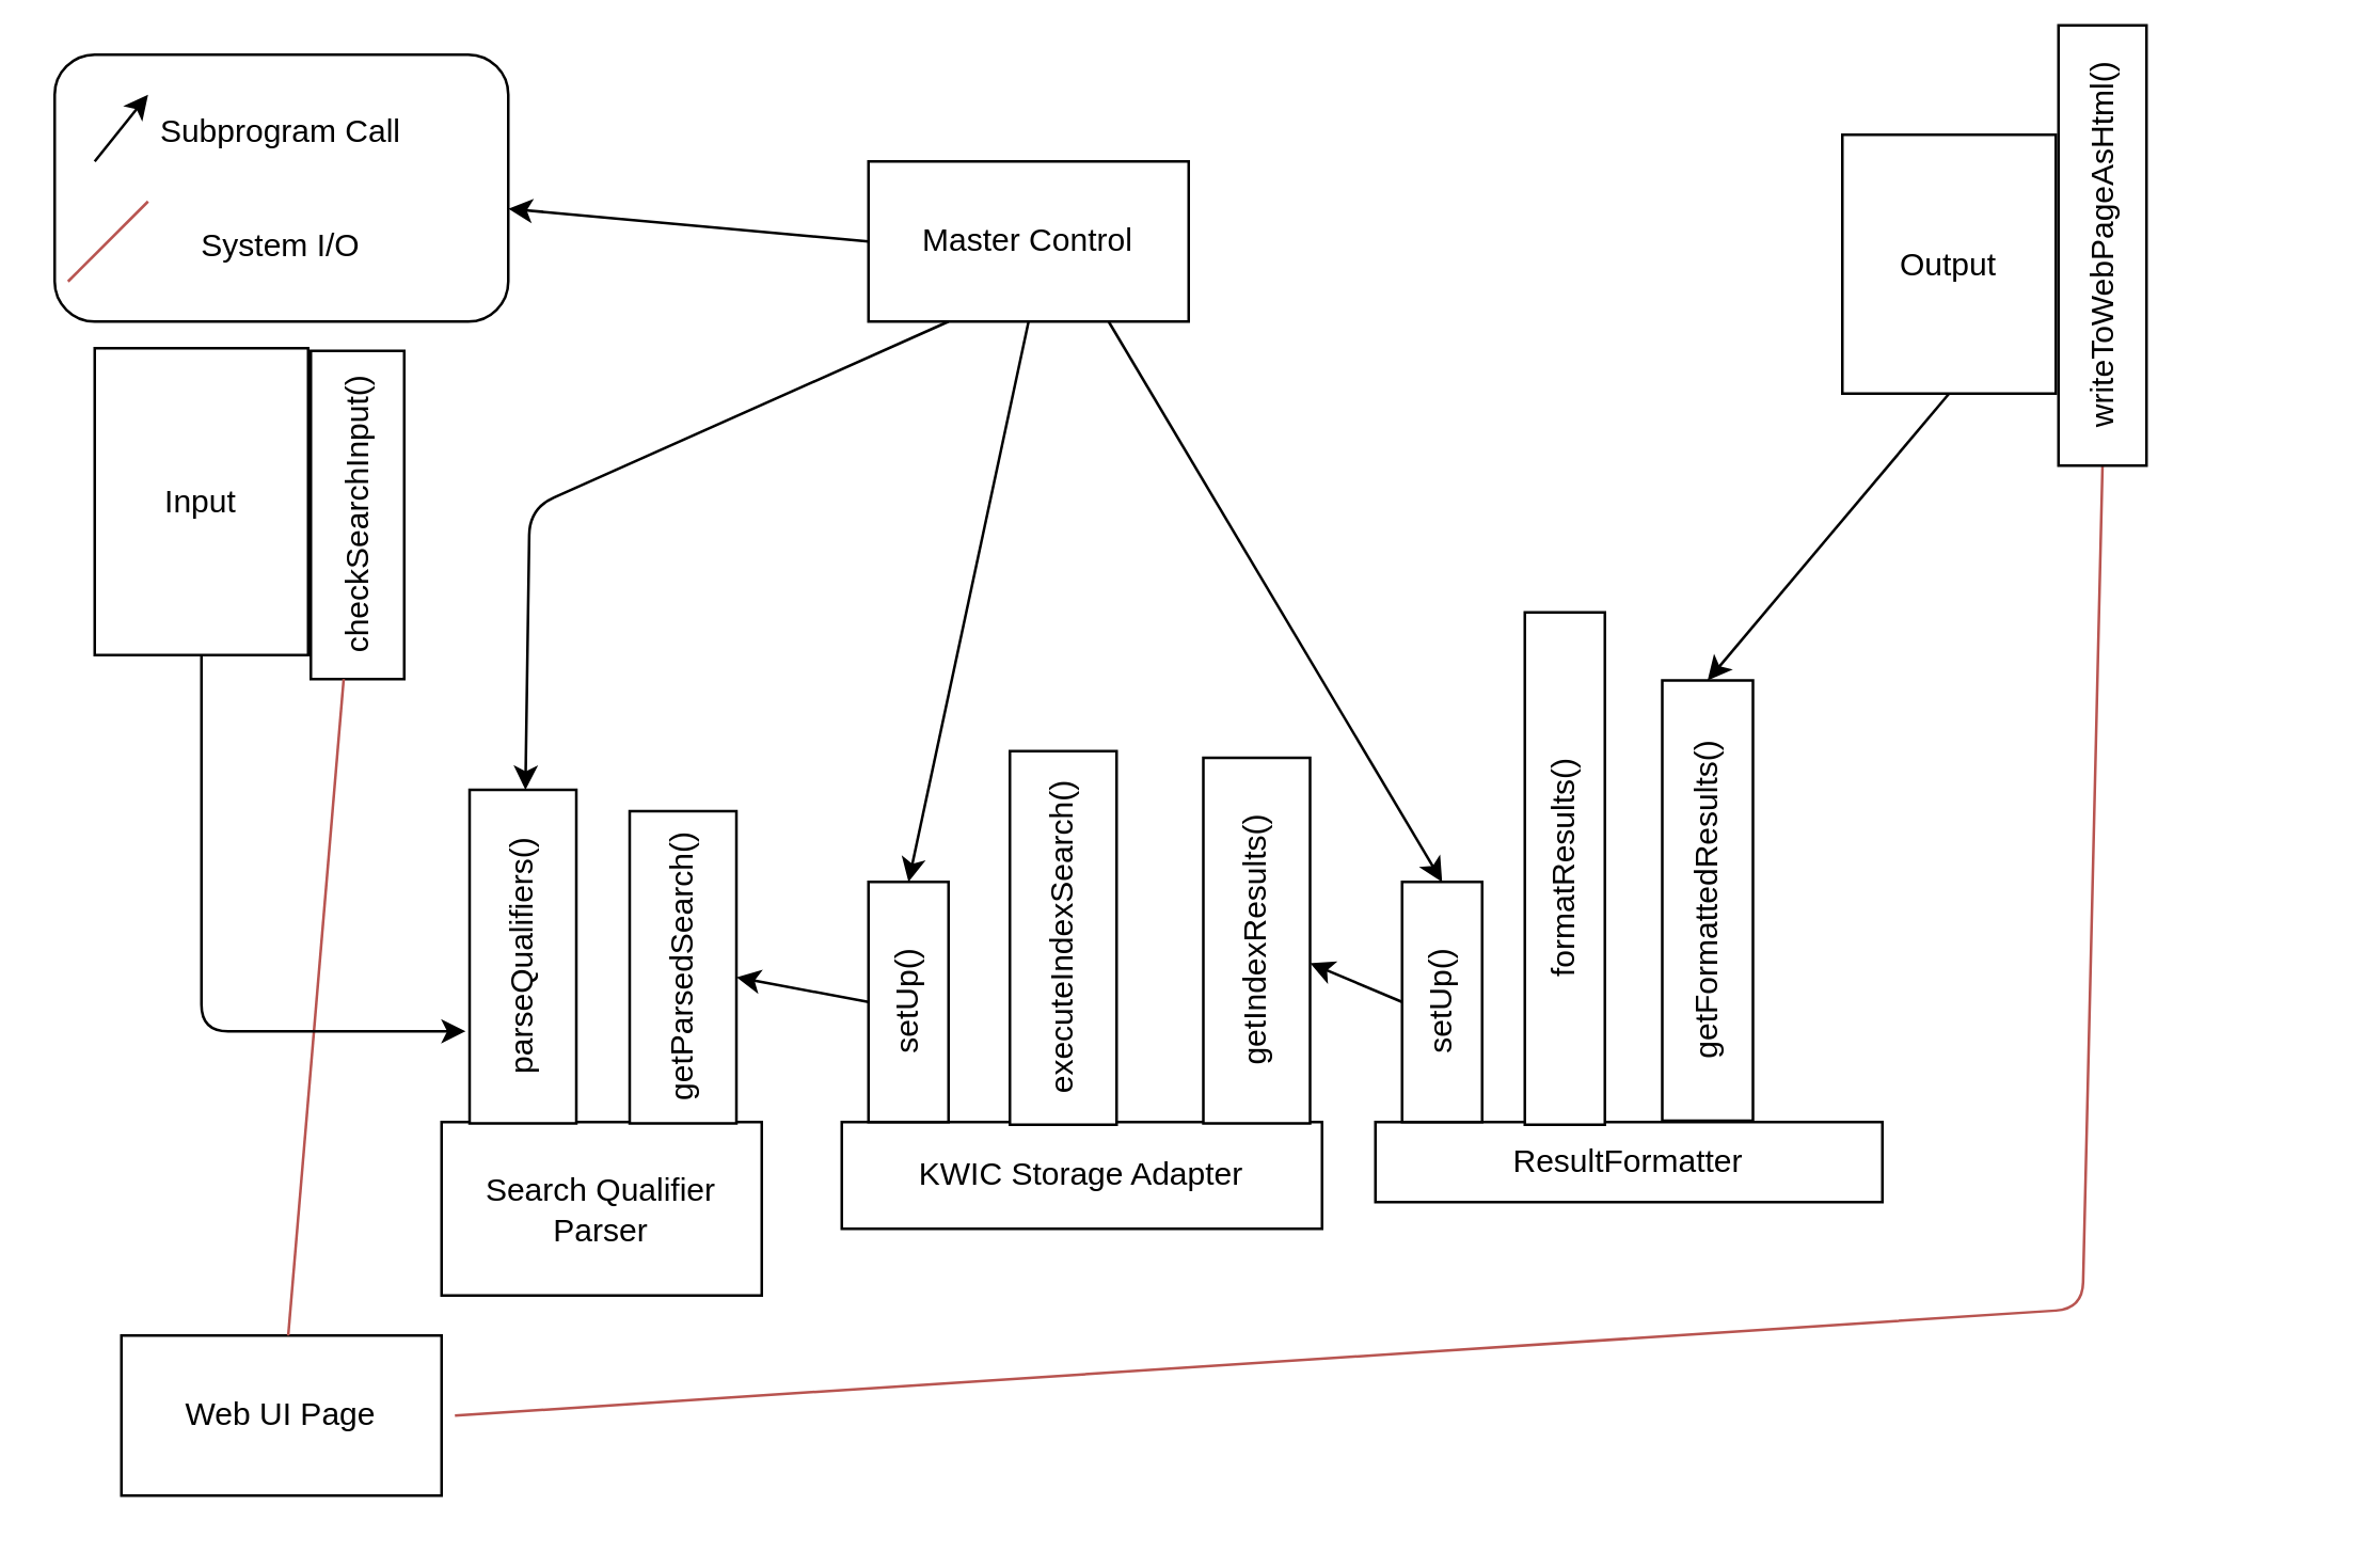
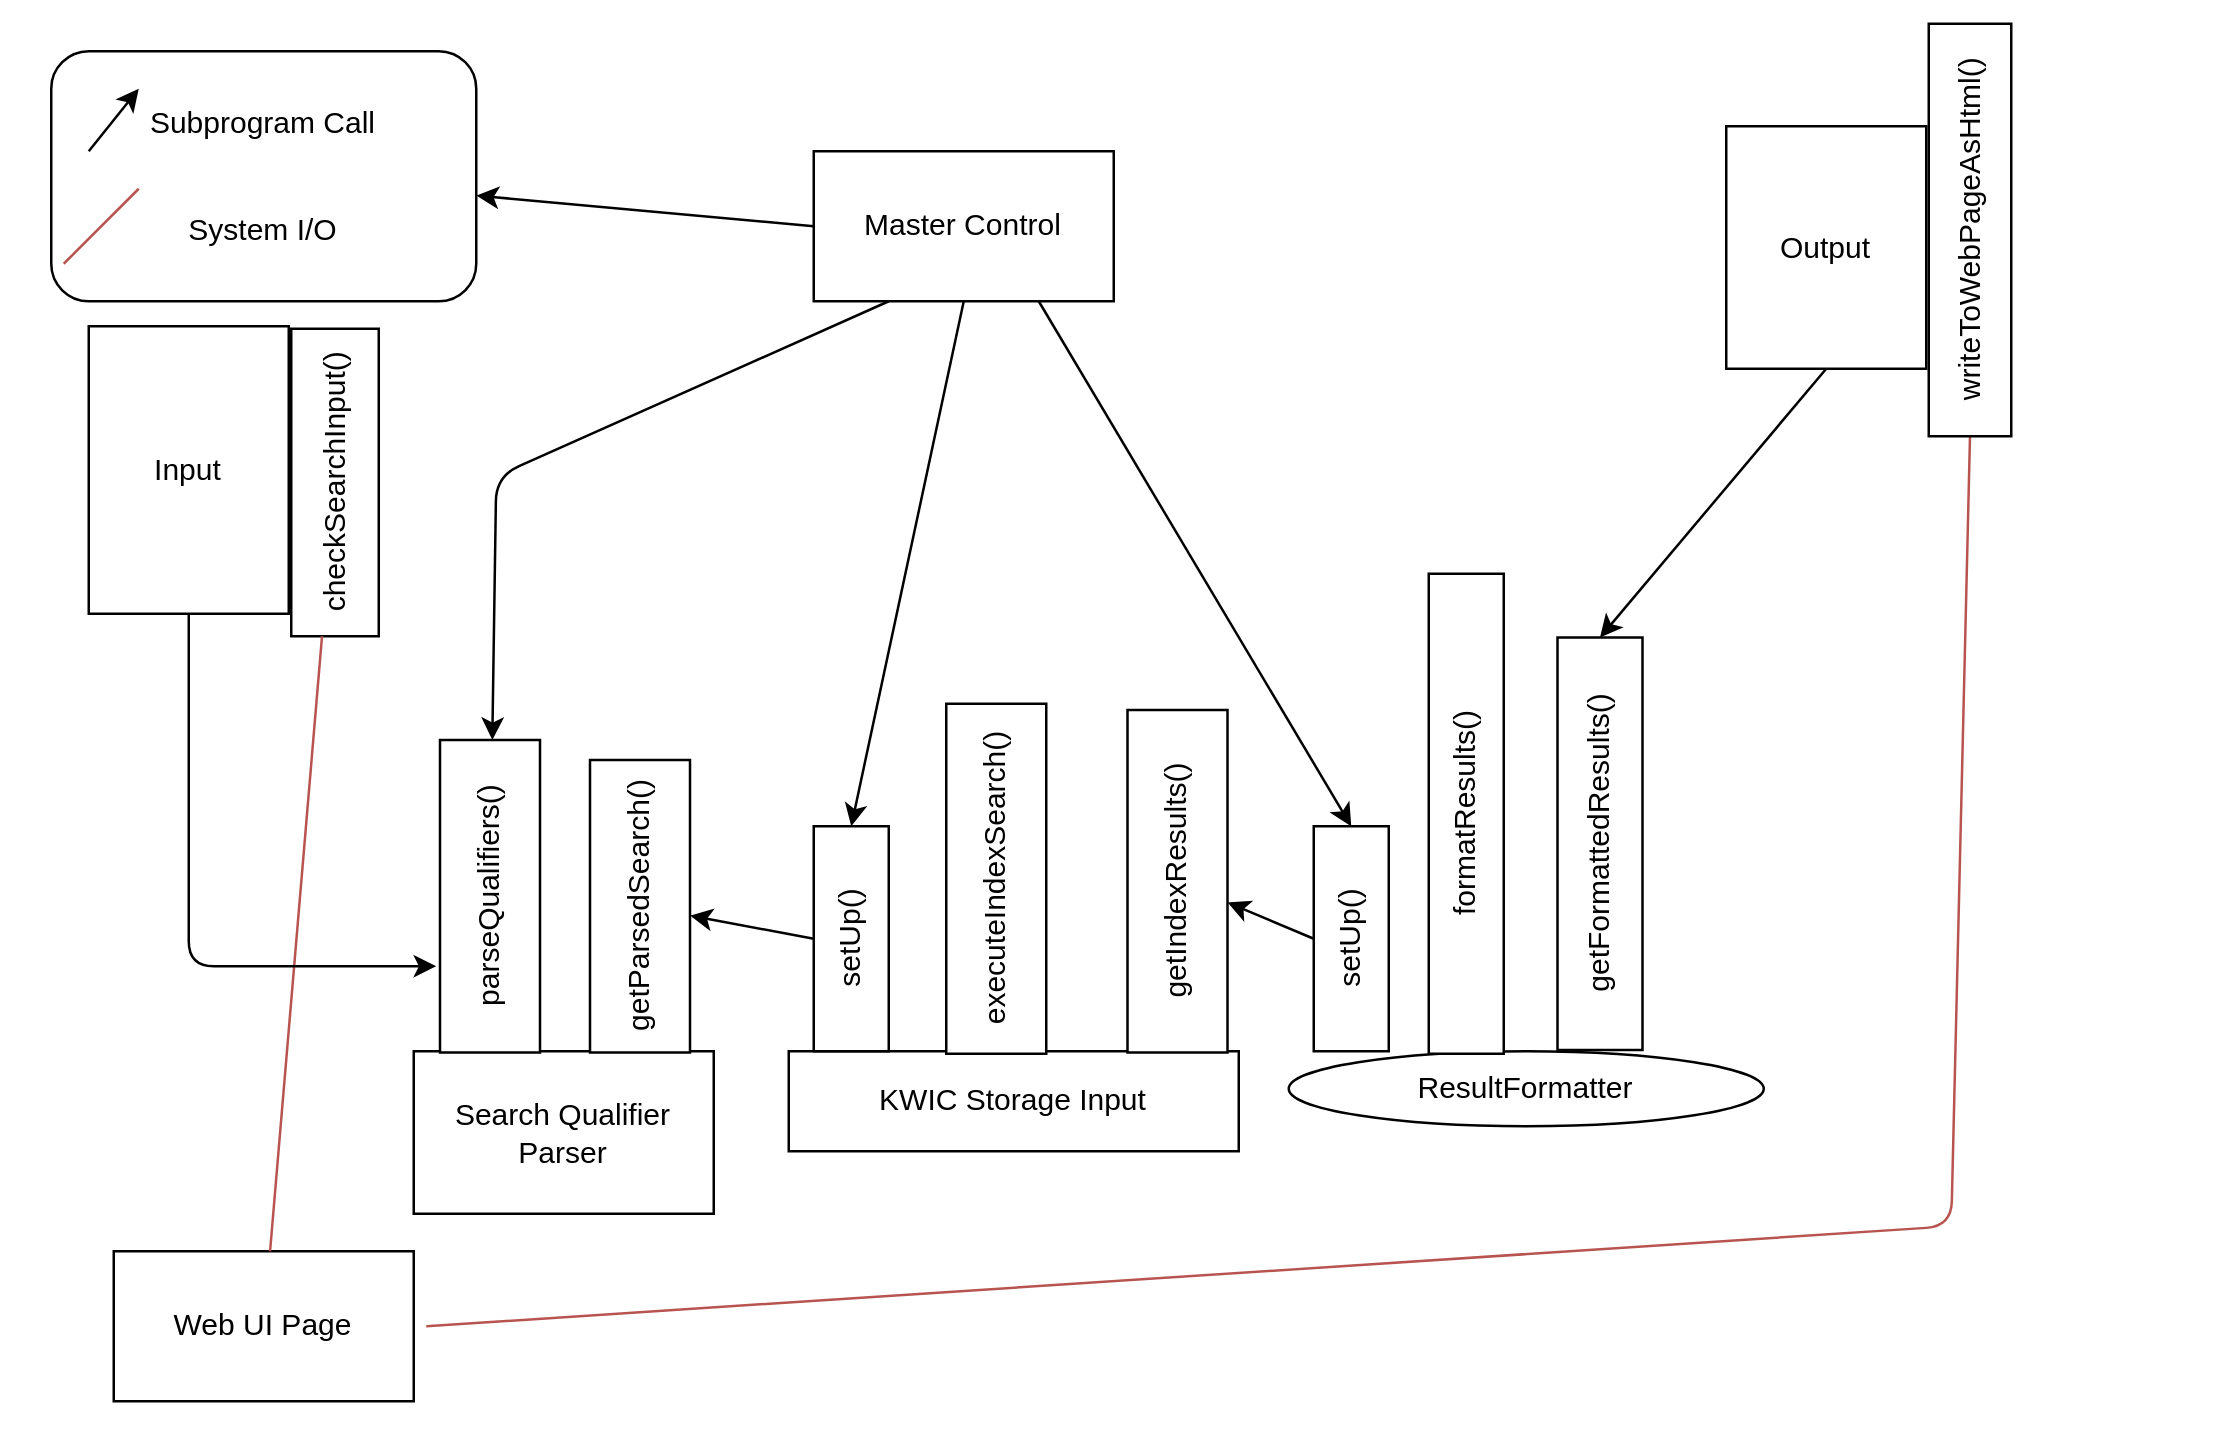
- <mxCell id="11" value="ResultFormatter" style="rounded=0;whiteSpace=wrap;html=1;" vertex="1" parent="1"><mxGeometry x="515" y="420" width="190" height="30" as="geometry" /></mxCell>
+ <mxCell id="11" value="ResultFormatter" style="ellipse;whiteSpace=wrap;html=1;" vertex="1" parent="1"><mxGeometry x="515" y="420" width="190" height="30" as="geometry" /></mxCell>
- <mxCell id="10" value="KWIC Storage Adapter" style="rounded=0;whiteSpace=wrap;html=1;" vertex="1" parent="1"><mxGeometry x="315" y="420" width="180" height="40" as="geometry" /></mxCell>
+ <mxCell id="10" value="KWIC Storage Input" style="rounded=0;whiteSpace=wrap;html=1;" vertex="1" parent="1"><mxGeometry x="315" y="420" width="180" height="40" as="geometry" /></mxCell>
